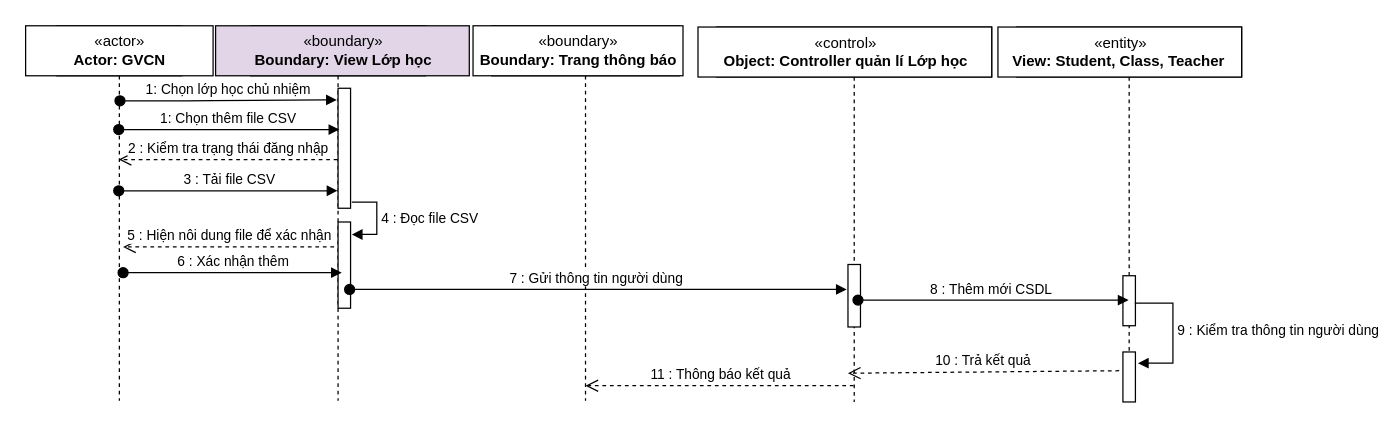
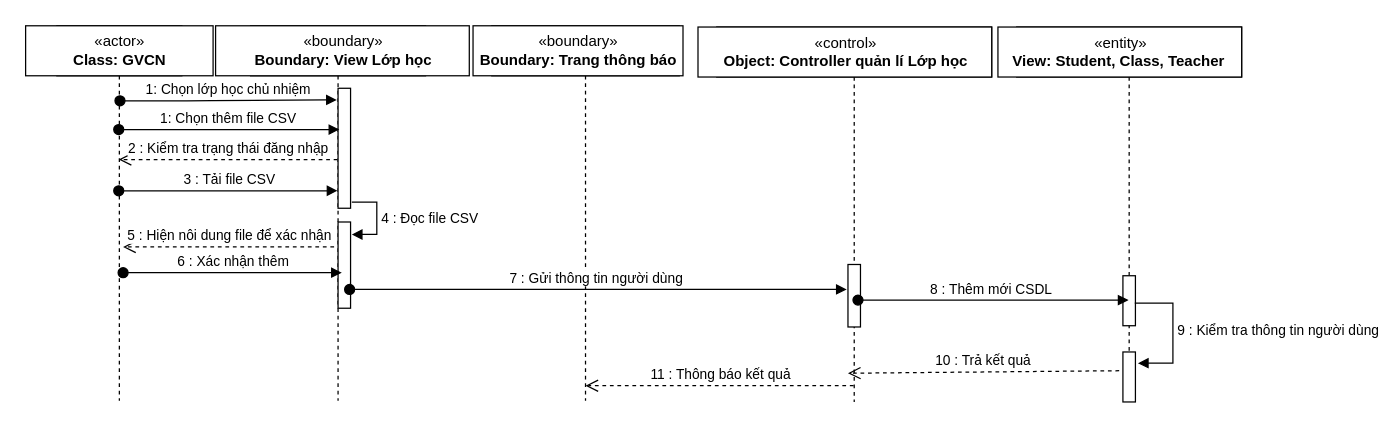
- <mxCell id="3" value="«actor»&lt;br&gt;&lt;b&gt;Actor: GVCN&lt;br&gt;&lt;/b&gt;" style="html=1;" vertex="1" parent="1"><mxGeometry x="20" y="20" width="150" height="40" as="geometry" /></mxCell>
+ <mxCell id="3" value="«actor»&lt;br&gt;&lt;b&gt;Class: GVCN&lt;br&gt;&lt;/b&gt;" style="html=1;" vertex="1" parent="1"><mxGeometry x="20" y="20" width="150" height="40" as="geometry" /></mxCell>
- <mxCell id="5" value="«boundary»&lt;br&gt;&lt;b&gt;Boundary: View Lớp học&lt;/b&gt;" style="html=1;fillColor=#e1d5e7;" vertex="1" parent="4"><mxGeometry x="-28" width="203" height="40" as="geometry" /></mxCell>
+ <mxCell id="5" value="«boundary»&lt;br&gt;&lt;b&gt;Boundary: View Lớp học&lt;/b&gt;" style="html=1;" vertex="1" parent="4"><mxGeometry x="-28" width="203" height="40" as="geometry" /></mxCell>
